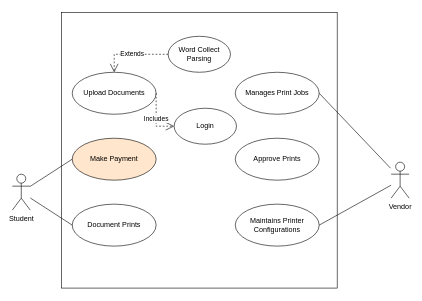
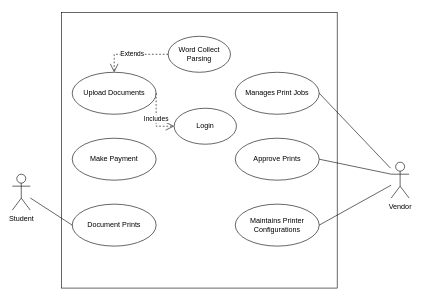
- <mxCell id="6" value="Make Payment" style="ellipse;whiteSpace=wrap;html=1;fillColor=#ffe6cc;" parent="1" vertex="1"><mxGeometry x="120" y="230" width="140" height="70" as="geometry" /></mxCell>
+ <mxCell id="6" value="Make Payment" style="ellipse;whiteSpace=wrap;html=1;" parent="1" vertex="1"><mxGeometry x="120" y="230" width="140" height="70" as="geometry" /></mxCell>
+ <mxCell id="18" value="" style="endArrow=none;html=1;rounded=0;entryX=1;entryY=0.5;entryDx=0;entryDy=0;exitX=0;exitY=0.333;exitDx=0;exitDy=0;exitPerimeter=0;" parent="1" source="4" target="9" edge="1"><mxGeometry width="50" height="50" relative="1" as="geometry"><mxPoint x="661" y="290" as="sourcePoint" /><mxPoint x="542" y="165" as="targetPoint" /></mxGeometry></mxCell>
- <mxCell id="15" value="" style="endArrow=none;html=1;rounded=0;entryX=0;entryY=0.5;entryDx=0;entryDy=0;" parent="1" source="3" target="6" edge="1"><mxGeometry width="50" height="50" relative="1" as="geometry"><mxPoint x="60" y="301" as="sourcePoint" /><mxPoint x="130" y="165" as="targetPoint" /></mxGeometry></mxCell>
